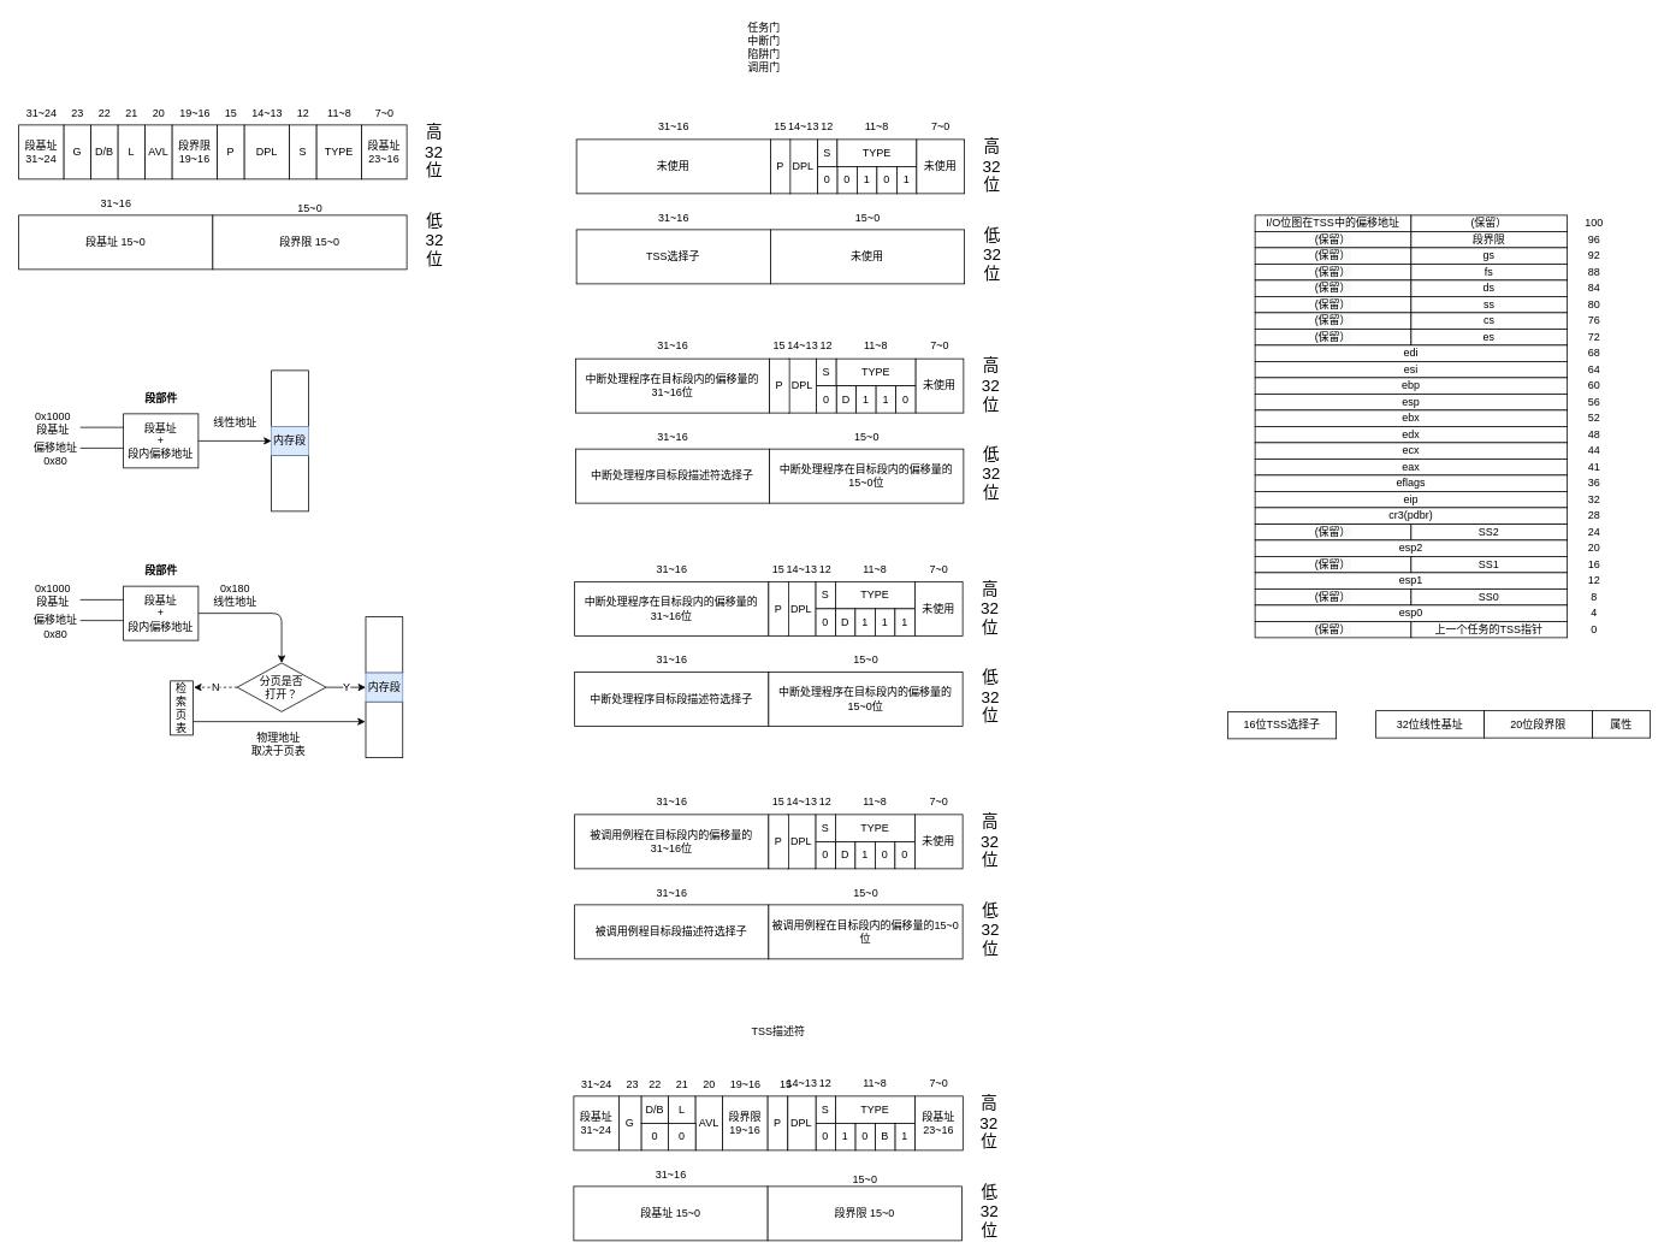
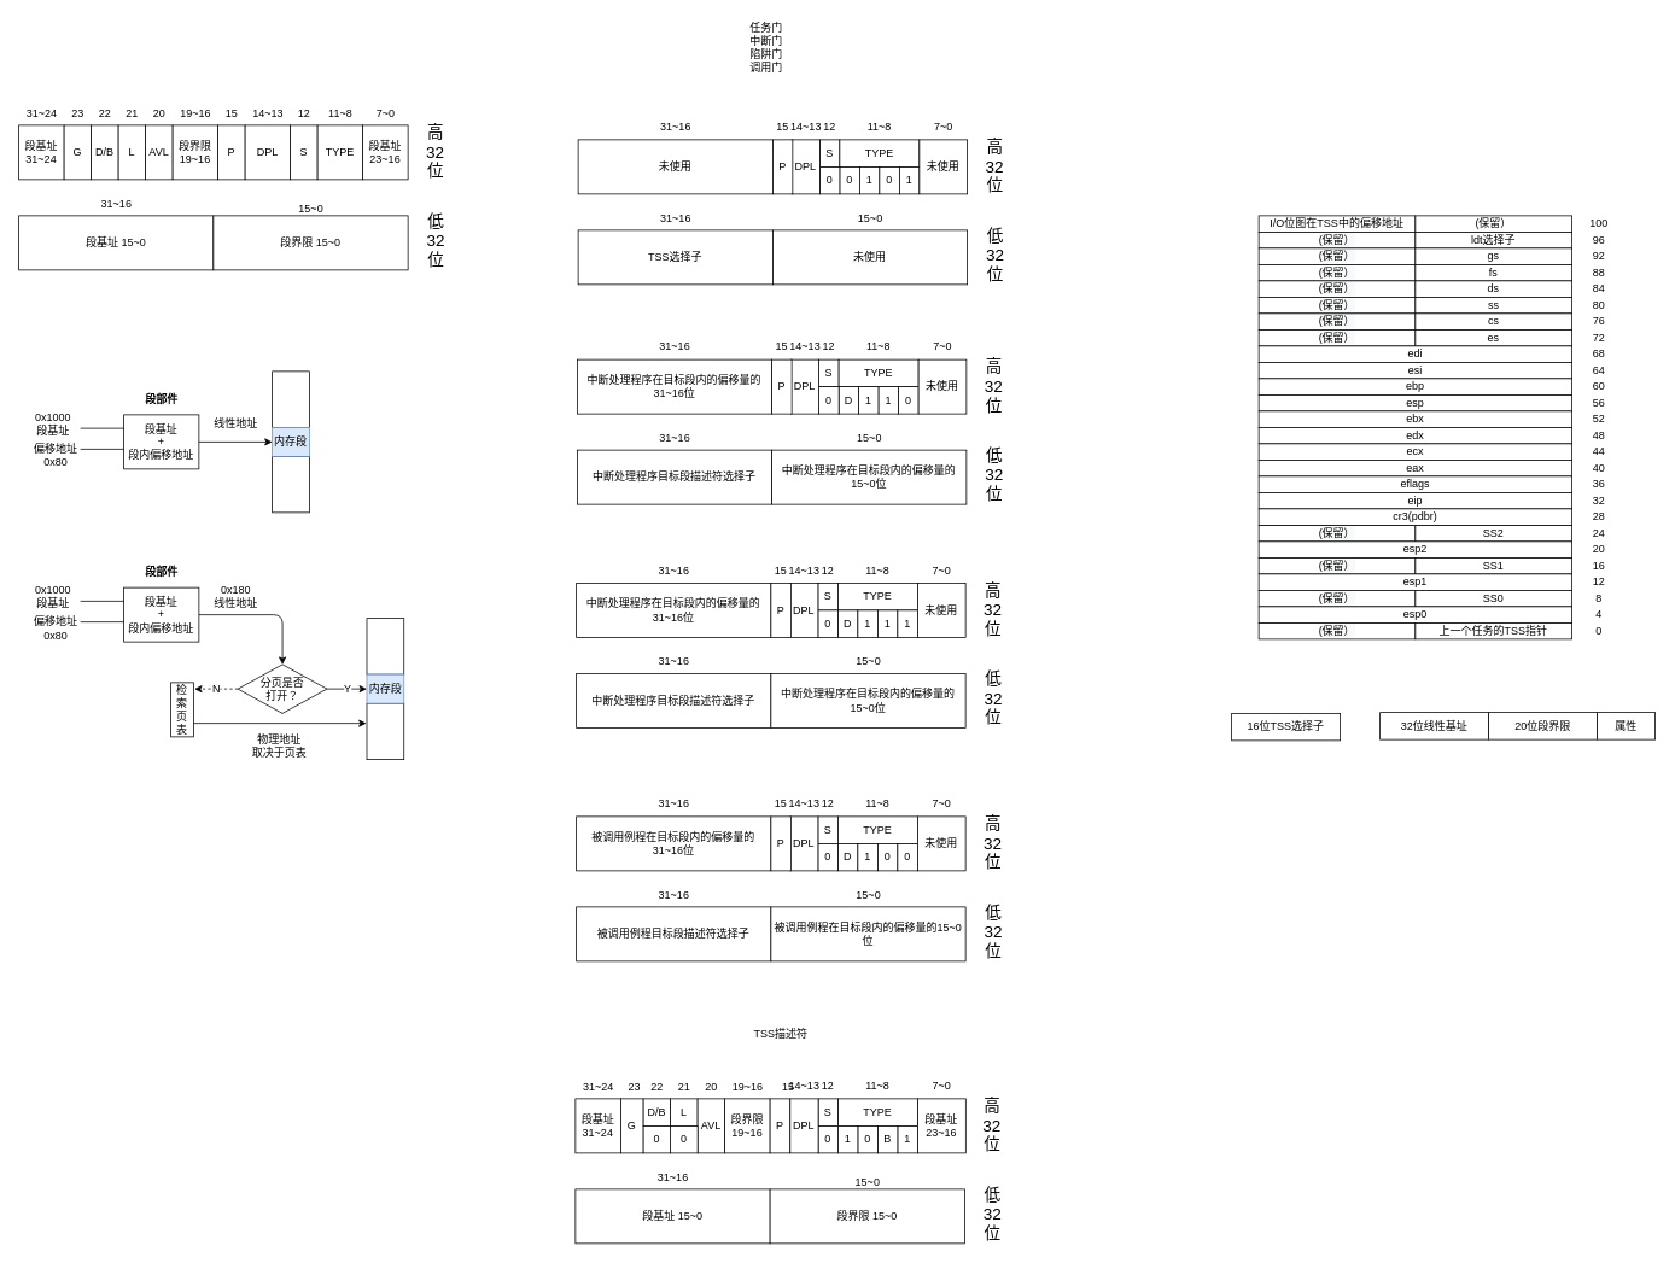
- <mxCell id="190" value="段界限" style="rounded=0;whiteSpace=wrap;html=1;" vertex="1" parent="1"><mxGeometry x="1563" y="256" width="173" height="18" as="geometry" /></mxCell>
+ <mxCell id="190" value="ldt选择子" style="rounded=0;whiteSpace=wrap;html=1;" vertex="1" parent="1"><mxGeometry x="1563" y="256" width="173" height="18" as="geometry" /></mxCell>
- <mxCell id="235" value="41" style="text;html=1;strokeColor=none;fillColor=none;align=center;verticalAlign=middle;whiteSpace=wrap;rounded=0;" vertex="1" parent="1"><mxGeometry x="1736" y="508" width="60" height="18" as="geometry" /></mxCell>
+ <mxCell id="235" value="40" style="text;html=1;strokeColor=none;fillColor=none;align=center;verticalAlign=middle;whiteSpace=wrap;rounded=0;" vertex="1" parent="1"><mxGeometry x="1736" y="508" width="60" height="18" as="geometry" /></mxCell>
